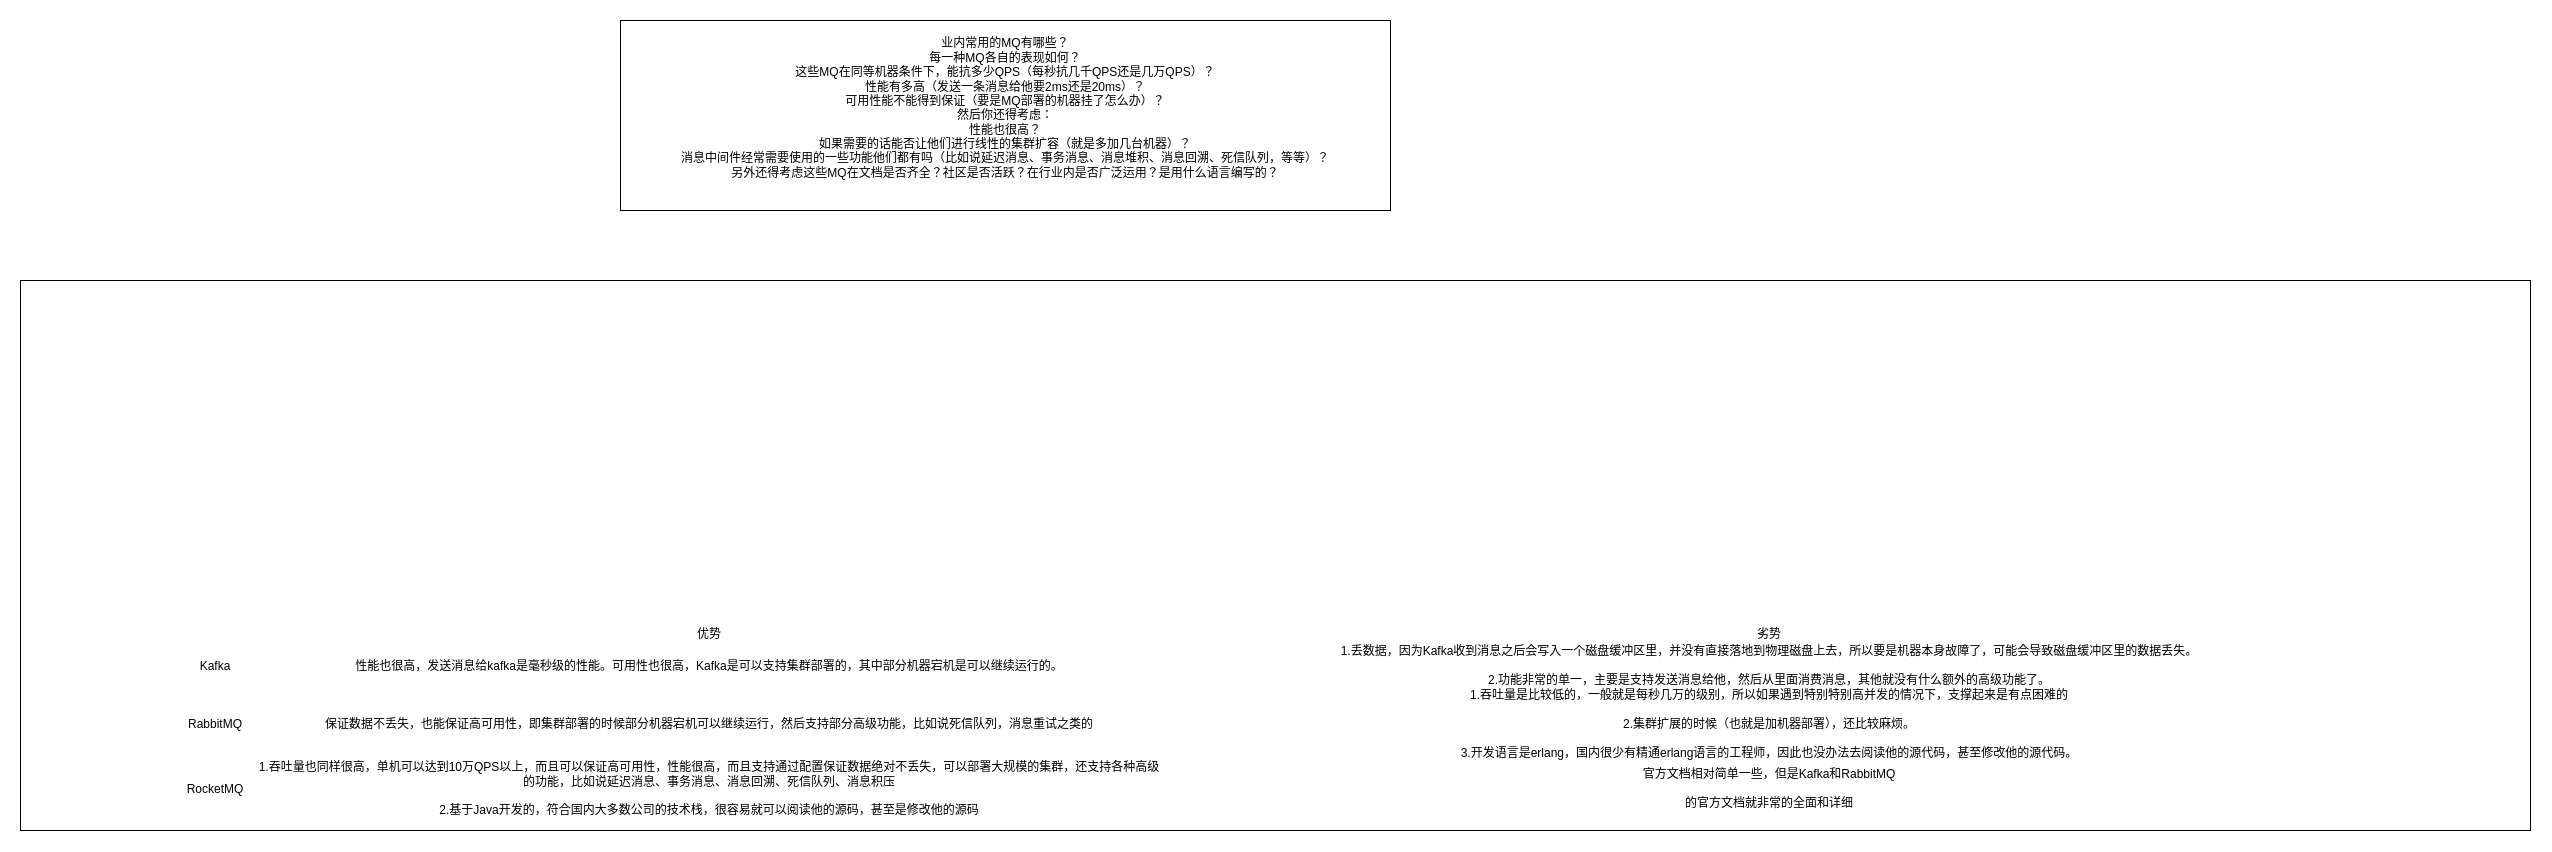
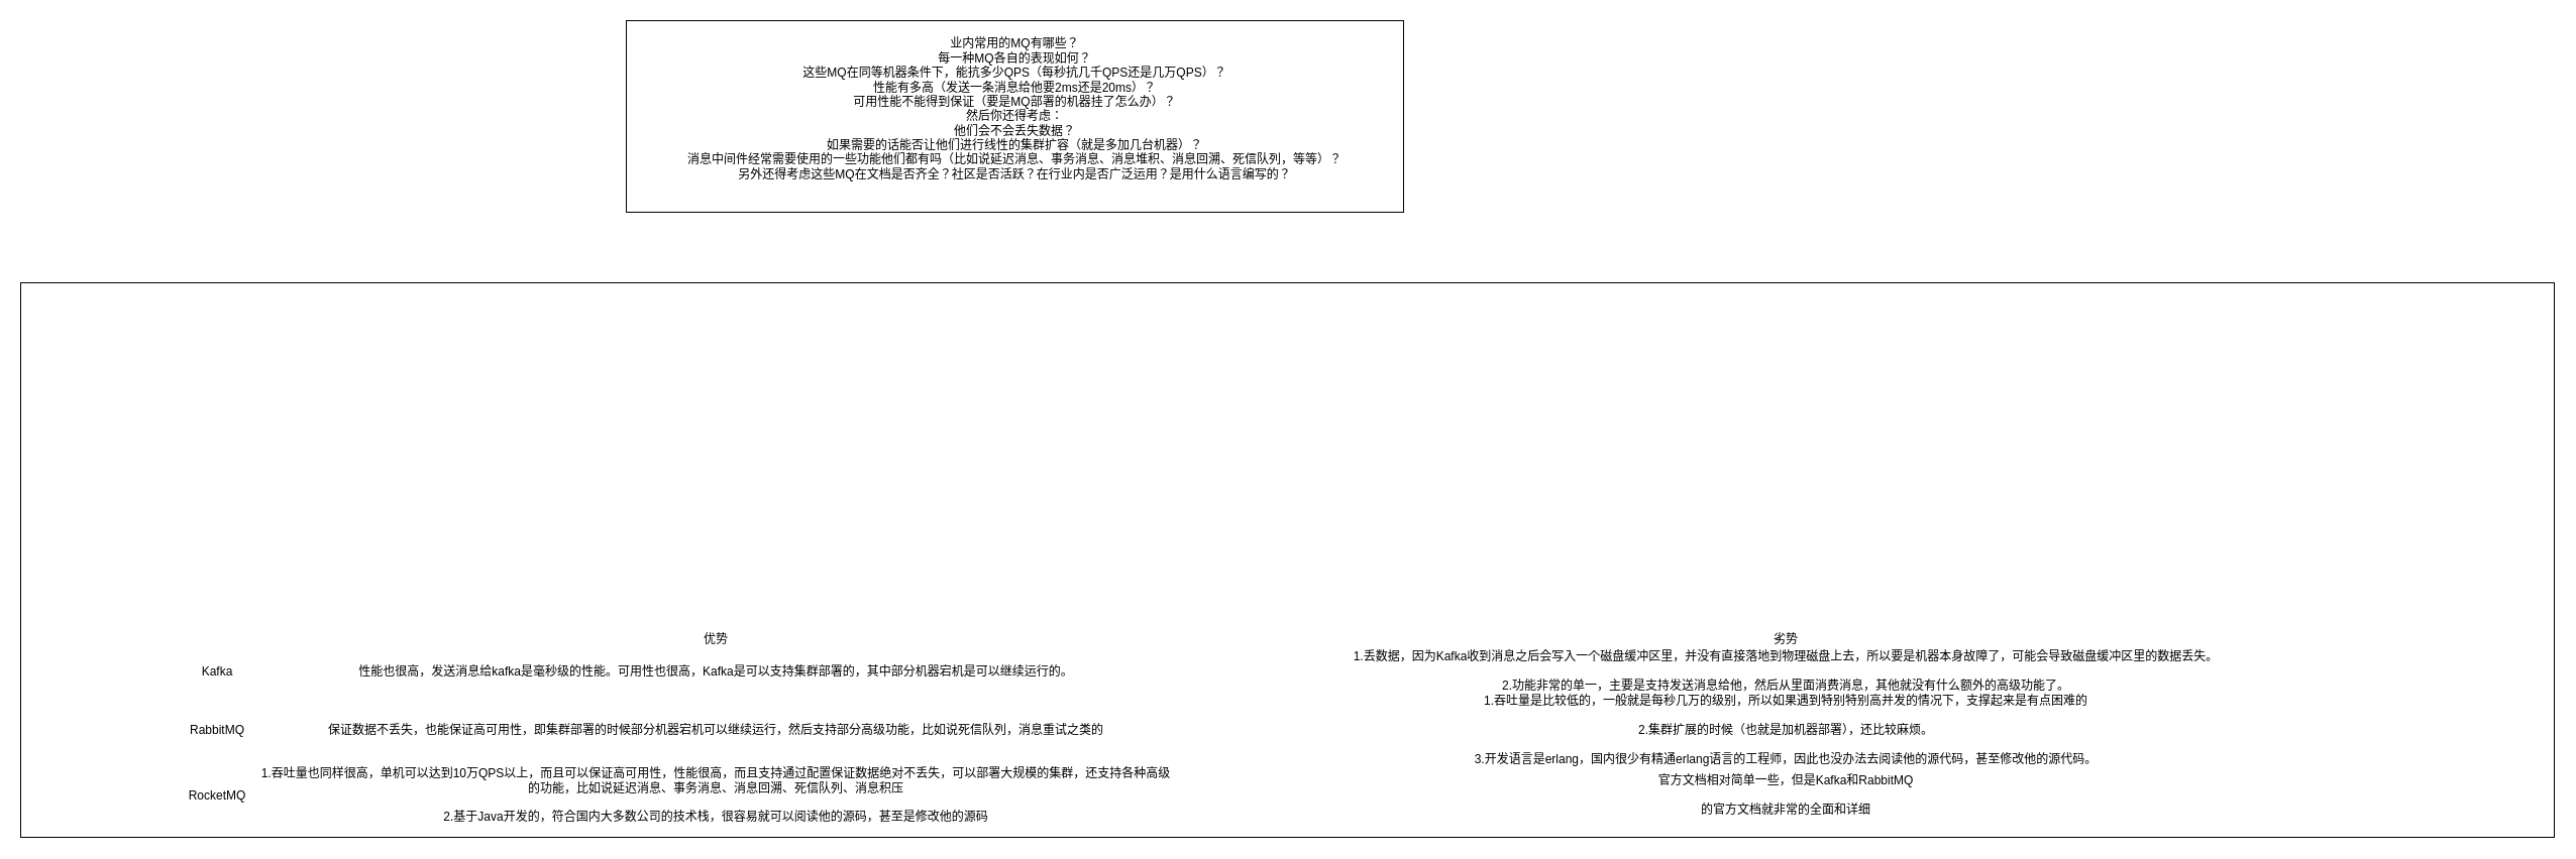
- <mxCell id="2" value="&lt;div&gt;业内常用的MQ有哪些？&lt;/div&gt;&lt;div&gt;每一种MQ各自的表现如何？&lt;/div&gt;&lt;div&gt;这些MQ在同等机器条件下，能抗多少QPS（每秒抗几千QPS还是几万QPS）？&lt;/div&gt;&lt;div&gt;性能有多高（发送一条消息给他要2ms还是20ms）？&lt;/div&gt;&lt;div&gt;可用性能不能得到保证（要是MQ部署的机器挂了怎么办）？&lt;/div&gt;&lt;div&gt;然后你还得考虑：&lt;/div&gt;&lt;div&gt;性能也很高？&lt;/div&gt;&lt;div&gt;如果需要的话能否让他们进行线性的集群扩容（就是多加几台机器）？&lt;/div&gt;&lt;div&gt;消息中间件经常需要使用的一些功能他们都有吗（比如说延迟消息、事务消息、消息堆积、消息回溯、死信队列，等等）？&lt;/div&gt;&lt;div&gt;另外还得考虑这些MQ在文档是否齐全？社区是否活跃？在行业内是否广泛运用？是用什么语言编写的？&lt;/div&gt;&lt;div&gt;&lt;br&gt;&lt;/div&gt;" style="rounded=0;whiteSpace=wrap;html=1;" vertex="1" parent="1"><mxGeometry x="620" y="20" width="770" height="190" as="geometry" /></mxCell>
+ <mxCell id="2" value="&lt;div&gt;业内常用的MQ有哪些？&lt;/div&gt;&lt;div&gt;每一种MQ各自的表现如何？&lt;/div&gt;&lt;div&gt;这些MQ在同等机器条件下，能抗多少QPS（每秒抗几千QPS还是几万QPS）？&lt;/div&gt;&lt;div&gt;性能有多高（发送一条消息给他要2ms还是20ms）？&lt;/div&gt;&lt;div&gt;可用性能不能得到保证（要是MQ部署的机器挂了怎么办）？&lt;/div&gt;&lt;div&gt;然后你还得考虑：&lt;/div&gt;&lt;div&gt;他们会不会丢失数据？&lt;/div&gt;&lt;div&gt;如果需要的话能否让他们进行线性的集群扩容（就是多加几台机器）？&lt;/div&gt;&lt;div&gt;消息中间件经常需要使用的一些功能他们都有吗（比如说延迟消息、事务消息、消息堆积、消息回溯、死信队列，等等）？&lt;/div&gt;&lt;div&gt;另外还得考虑这些MQ在文档是否齐全？社区是否活跃？在行业内是否广泛运用？是用什么语言编写的？&lt;/div&gt;&lt;div&gt;&lt;br&gt;&lt;/div&gt;" style="rounded=0;whiteSpace=wrap;html=1;" vertex="1" parent="1"><mxGeometry x="620" y="20" width="770" height="190" as="geometry" /></mxCell>
